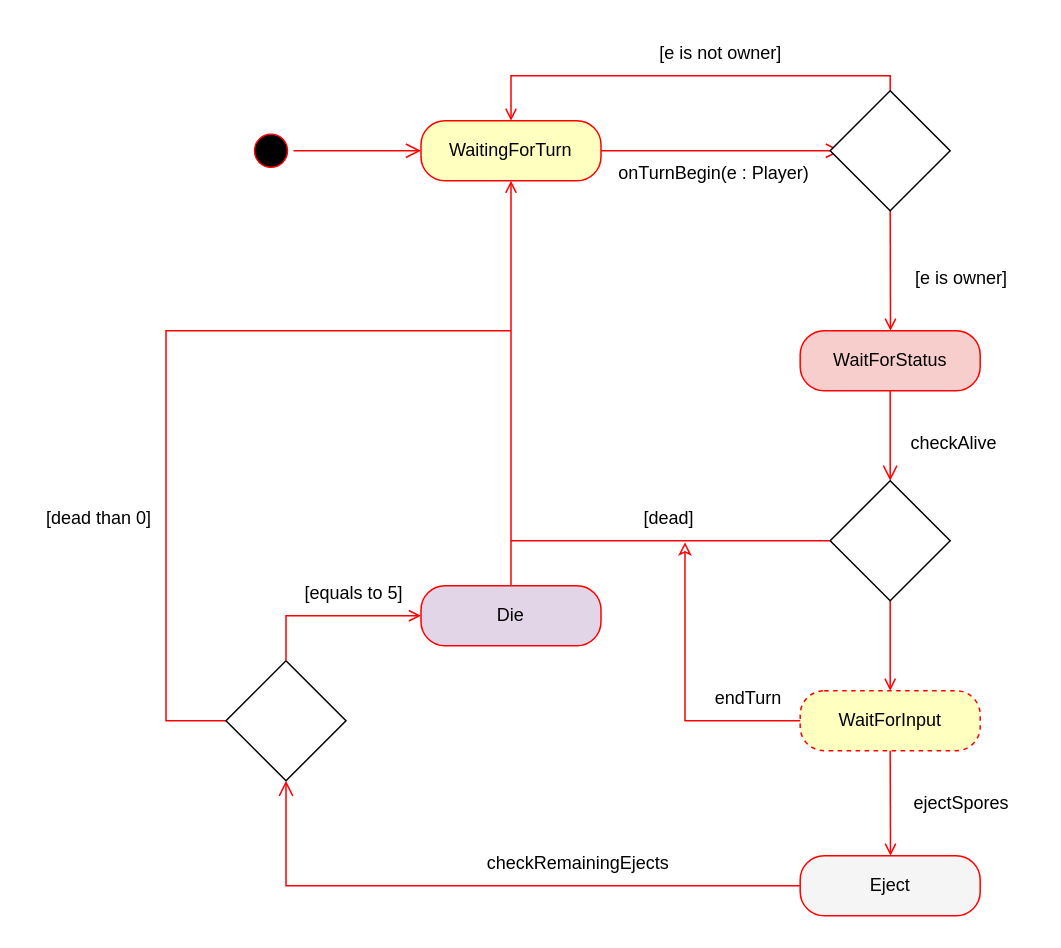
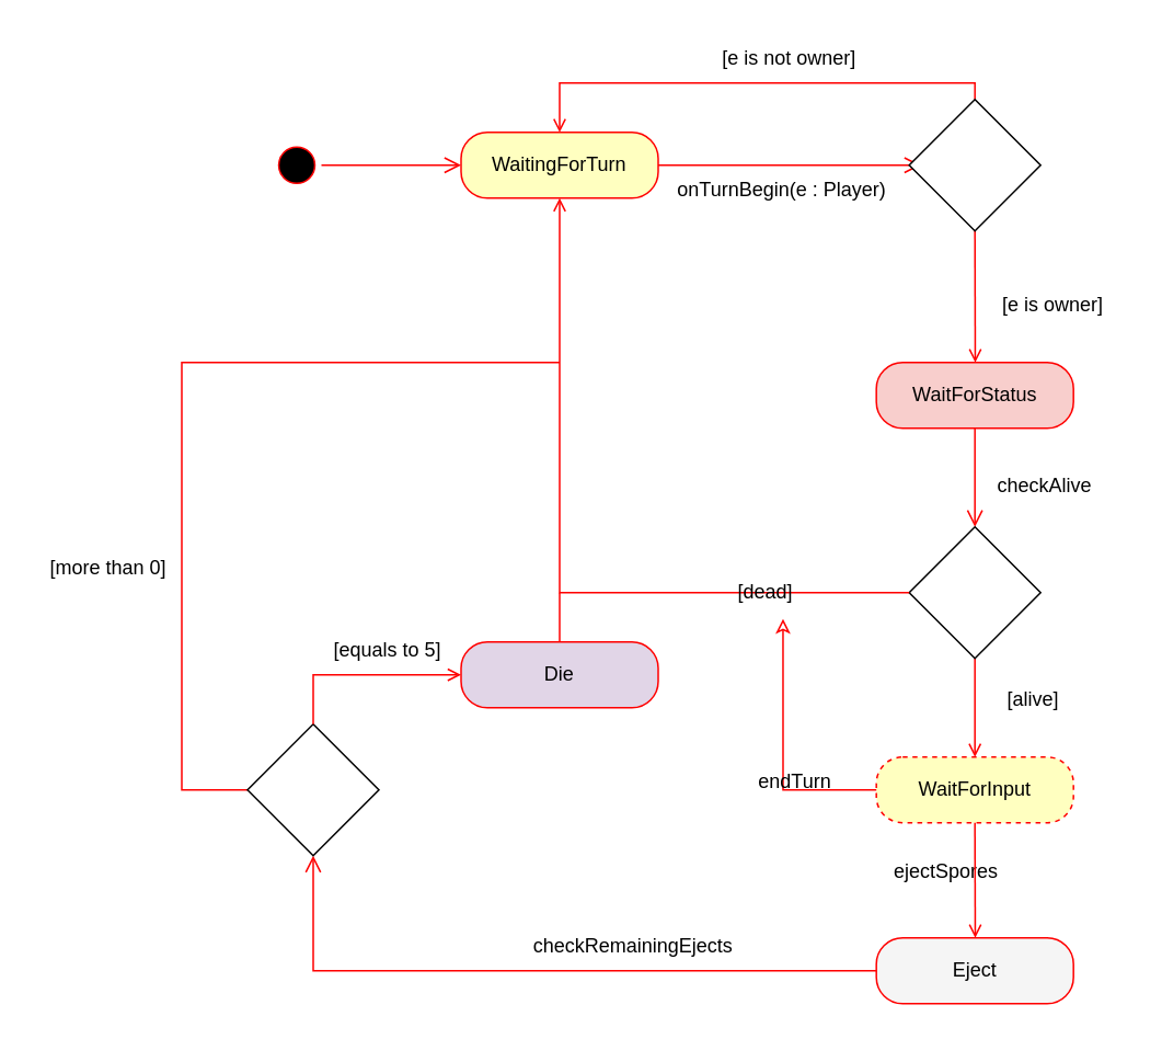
- <mxCell id="30" value="[dead than 0]" style="text;html=1;align=center;verticalAlign=middle;resizable=0;points=[];autosize=1;strokeColor=none;fillColor=none;" vertex="1" parent="1"><mxGeometry x="20" y="330" width="90" height="30" as="geometry" /></mxCell>
+ <mxCell id="30" value="[more than 0]" style="text;html=1;align=center;verticalAlign=middle;resizable=0;points=[];autosize=1;strokeColor=none;fillColor=none;" vertex="1" parent="1"><mxGeometry x="20" y="330" width="90" height="30" as="geometry" /></mxCell>
- <mxCell id="23" value="[dead]" style="text;html=1;align=center;verticalAlign=middle;resizable=0;points=[];autosize=1;strokeColor=none;fillColor=none;" vertex="1" parent="1"><mxGeometry x="415" y="330" width="60" height="30" as="geometry" /></mxCell>
+ <mxCell id="23" value="[dead]" style="text;html=1;align=center;verticalAlign=middle;resizable=0;points=[];autosize=1;strokeColor=none;fillColor=none;" vertex="1" parent="1"><mxGeometry x="435" y="345" width="60" height="30" as="geometry" /></mxCell>
+ <mxCell id="16" value="[alive]" style="text;html=1;align=center;verticalAlign=middle;resizable=0;points=[];autosize=1;strokeColor=none;fillColor=none;" vertex="1" parent="1"><mxGeometry x="602.79" y="410" width="50" height="30" as="geometry" /></mxCell>
- <mxCell id="34" value="endTurn" style="text;html=1;align=center;verticalAlign=middle;resizable=0;points=[];autosize=1;strokeColor=none;fillColor=none;" vertex="1" parent="1"><mxGeometry x="462.79" y="450" width="70" height="30" as="geometry" /></mxCell>
+ <mxCell id="34" value="endTurn" style="text;html=1;align=center;verticalAlign=middle;resizable=0;points=[];autosize=1;strokeColor=none;fillColor=none;" vertex="1" parent="1"><mxGeometry x="447.79" y="460" width="70" height="30" as="geometry" /></mxCell>
- <mxCell id="9" value="ejectSpores" style="text;html=1;align=center;verticalAlign=middle;resizable=0;points=[];autosize=1;strokeColor=none;fillColor=none;" vertex="1" parent="1"><mxGeometry x="595" y="520" width="90" height="30" as="geometry" /></mxCell>
+ <mxCell id="9" value="ejectSpores" style="text;html=1;align=center;verticalAlign=middle;resizable=0;points=[];autosize=1;strokeColor=none;fillColor=none;" vertex="1" parent="1"><mxGeometry x="530" y="515" width="90" height="30" as="geometry" /></mxCell>
